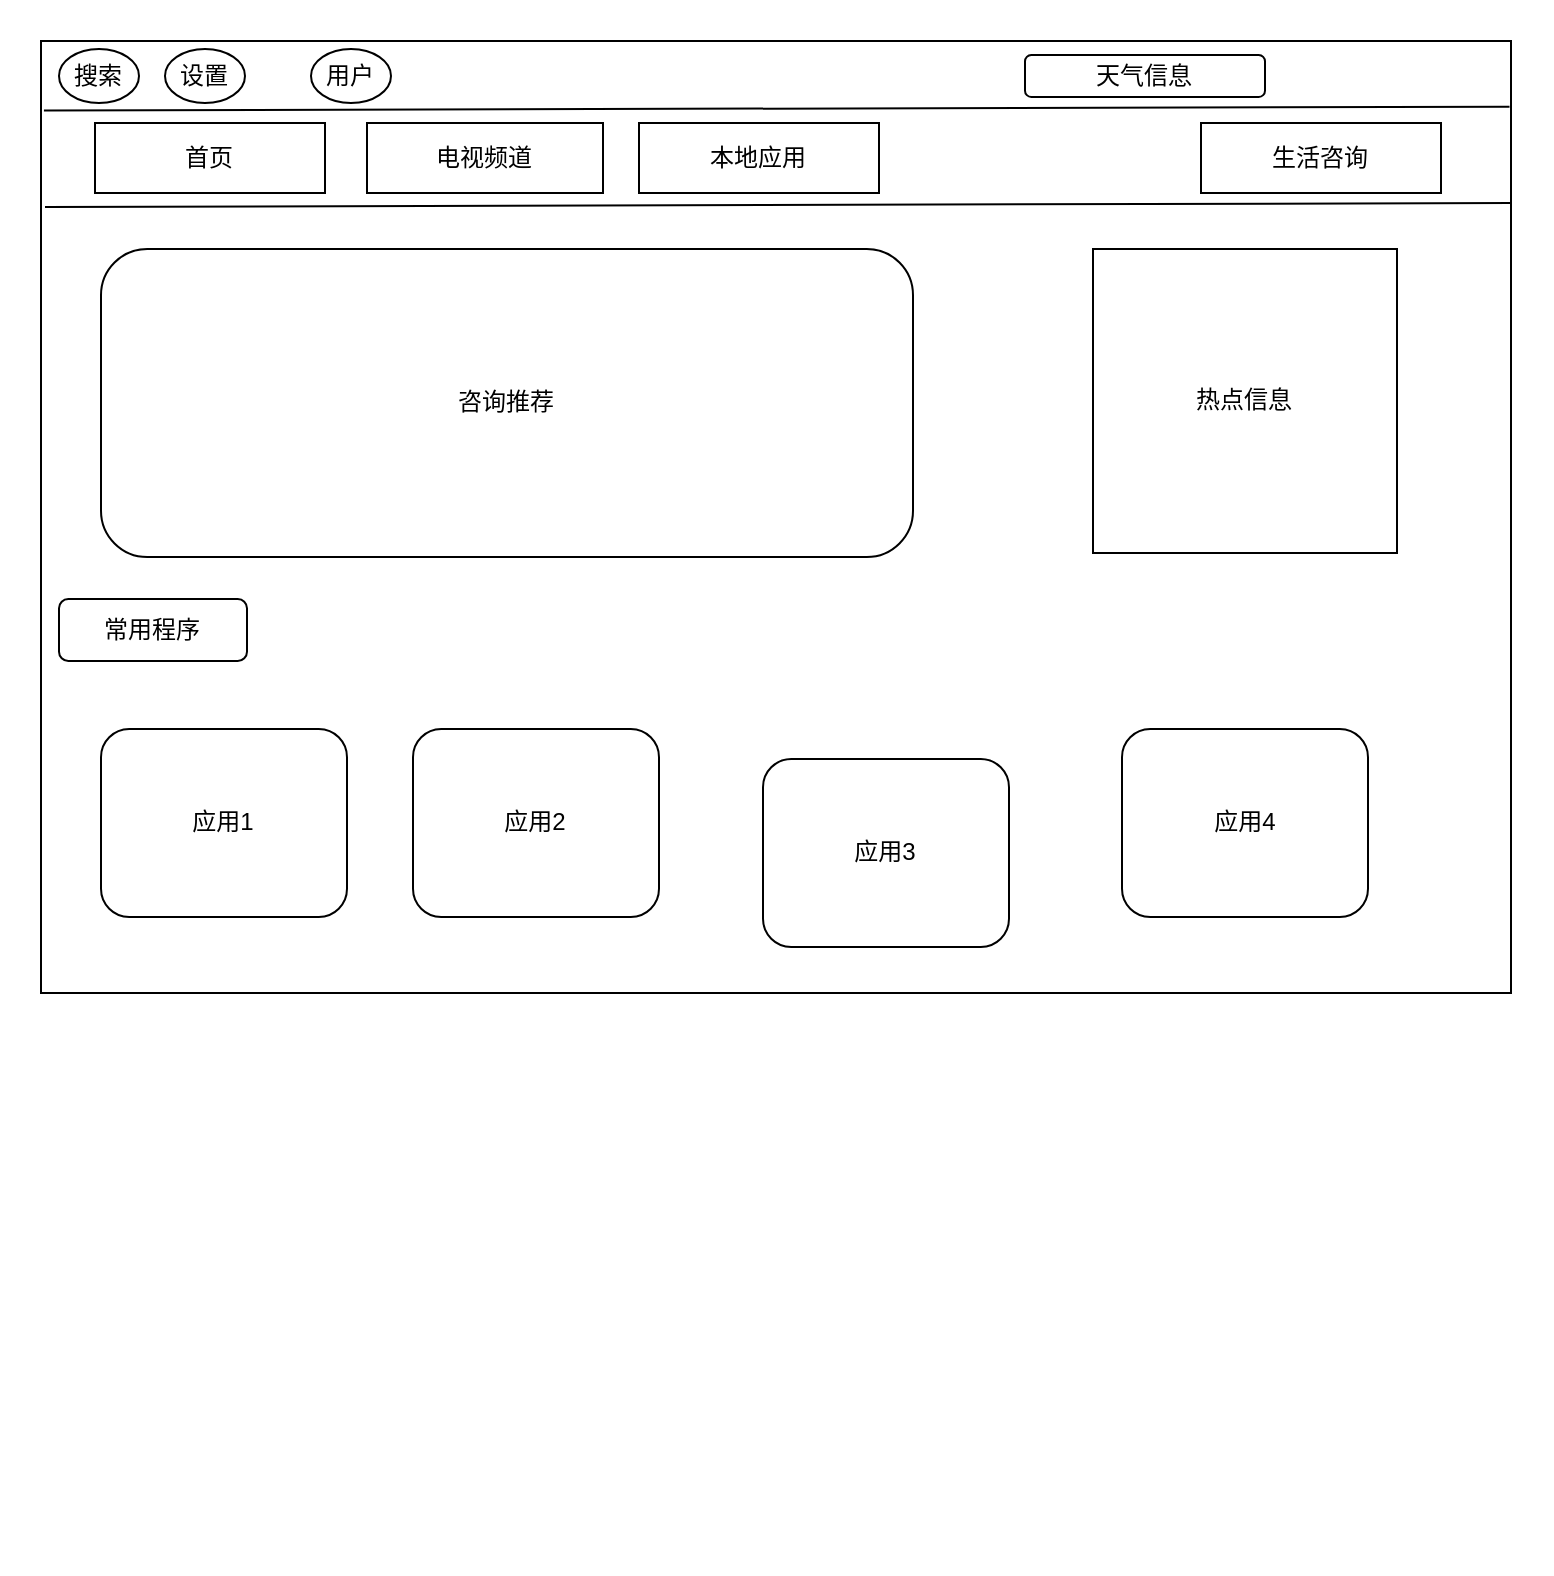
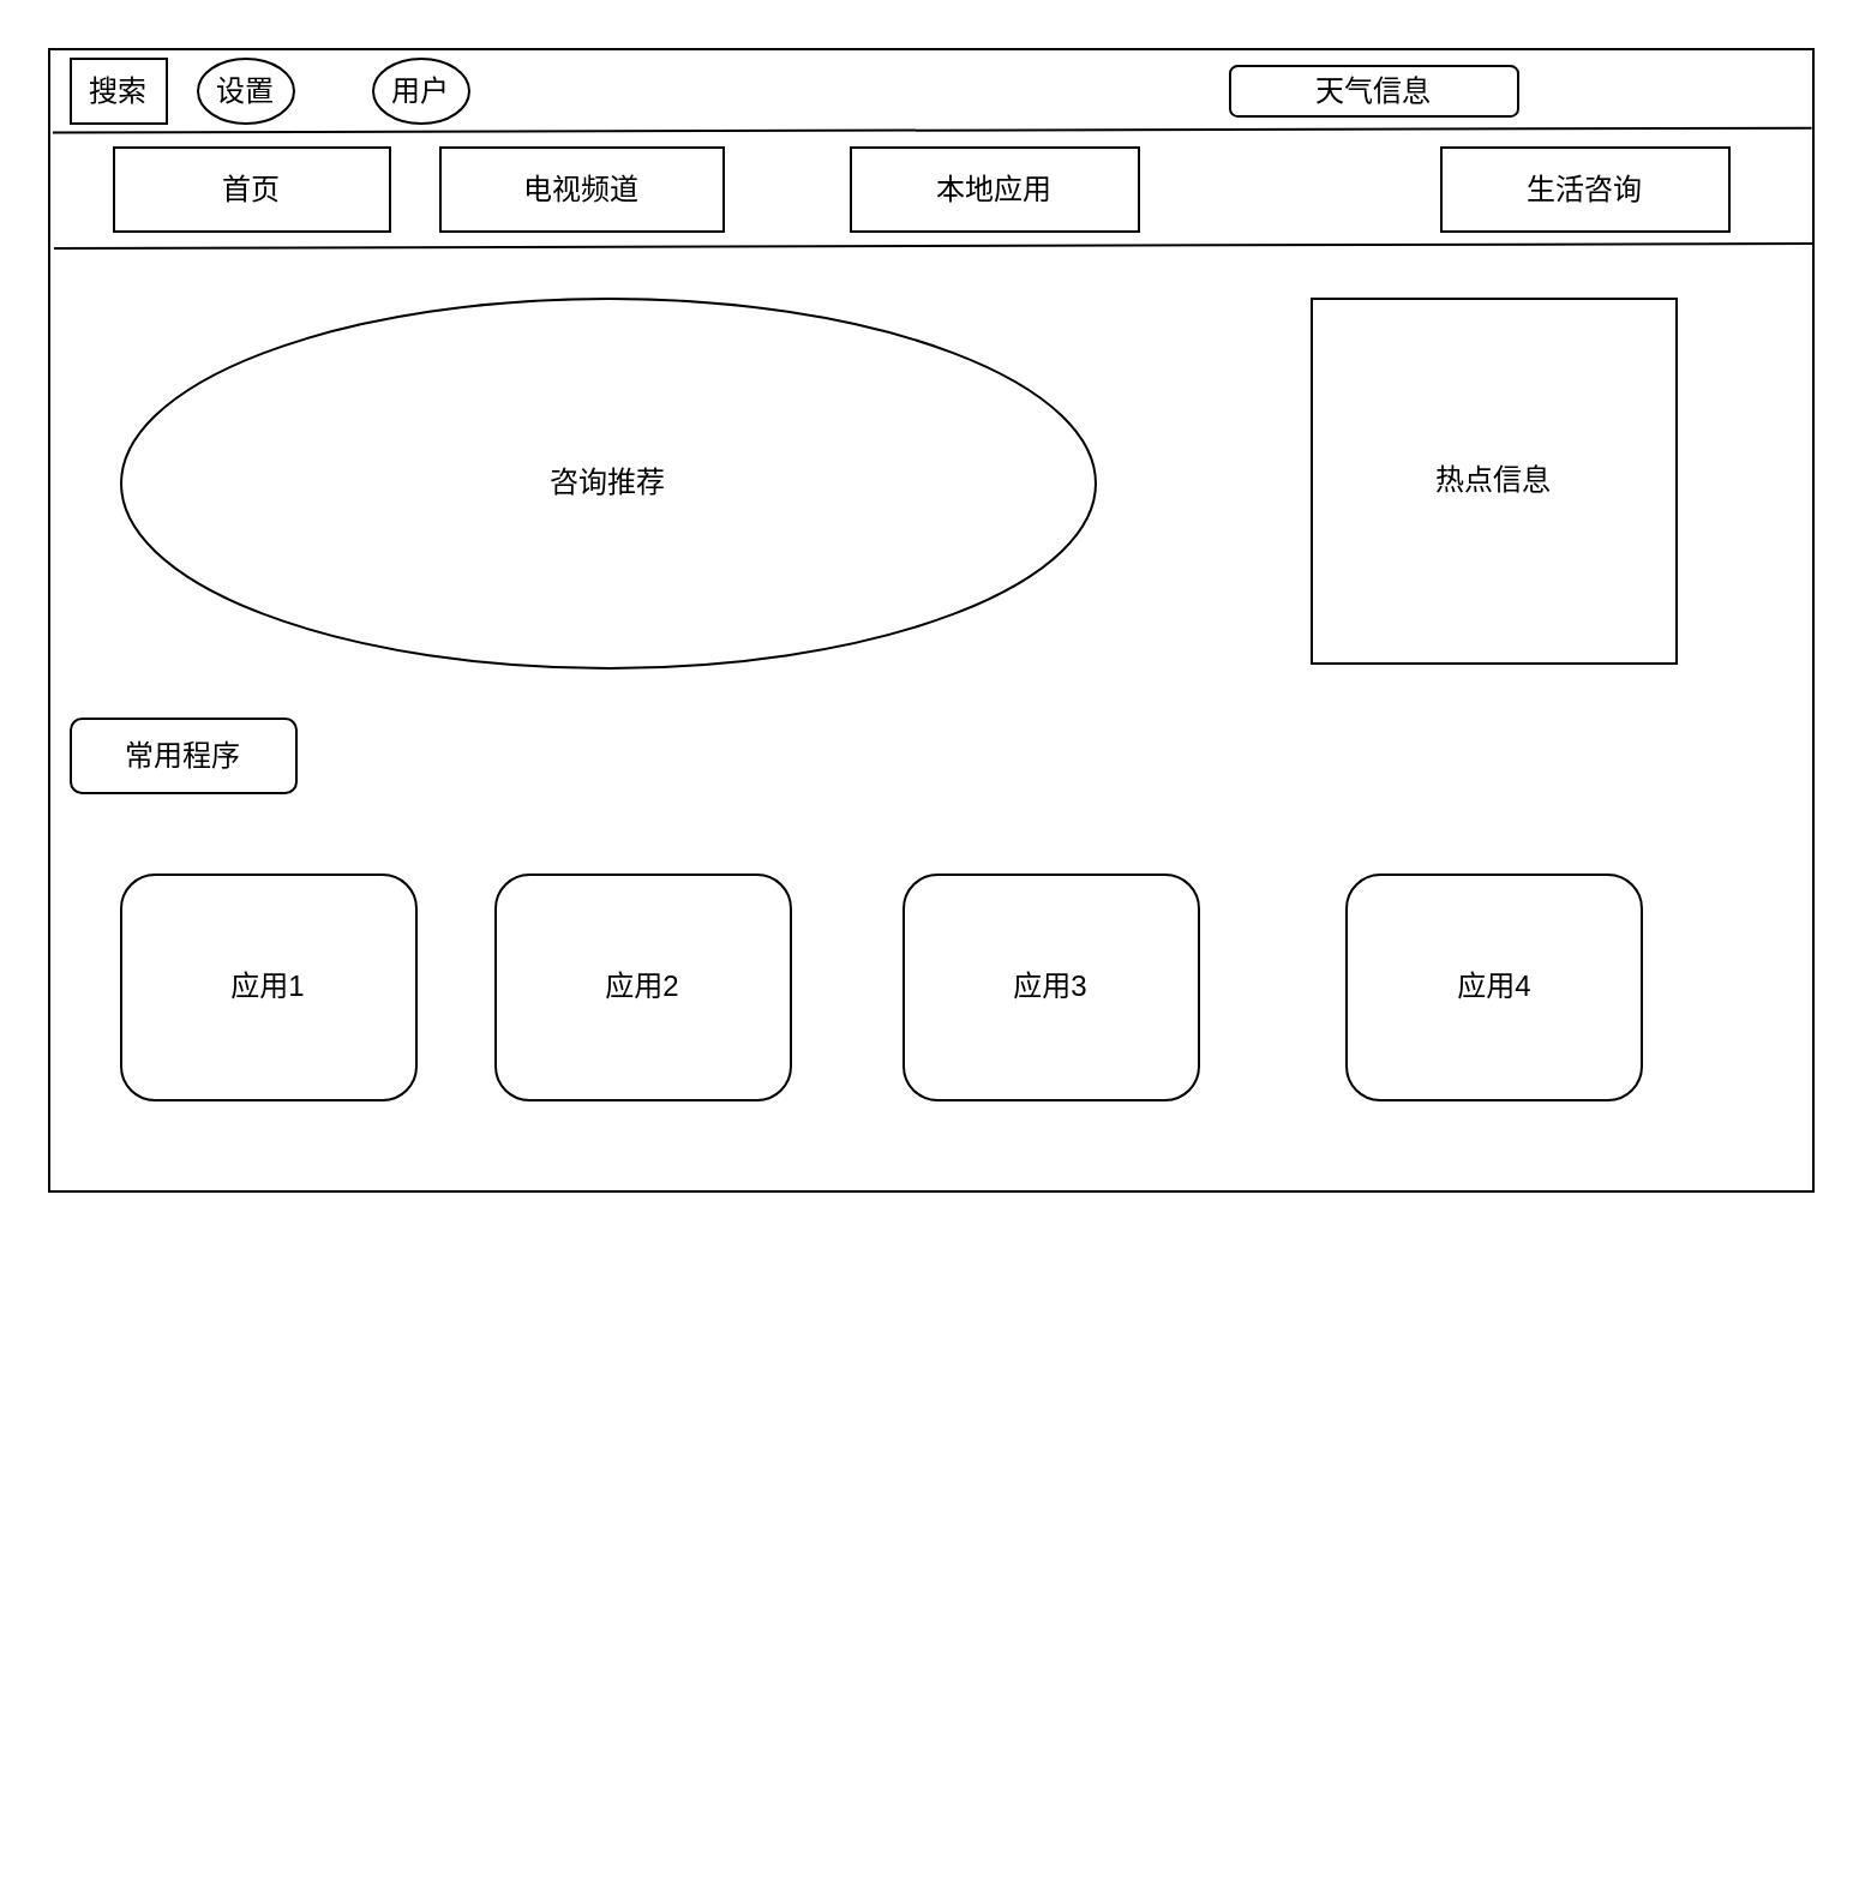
- <mxCell id="8" value="搜索" style="ellipse;whiteSpace=wrap;html=1;" vertex="1" parent="1"><mxGeometry x="29" y="24" width="40" height="27" as="geometry" /></mxCell>
+ <mxCell id="8" value="搜索" style="whiteSpace=wrap;html=1;rounded=0;" vertex="1" parent="1"><mxGeometry x="29" y="24" width="40" height="27" as="geometry" /></mxCell>
- <mxCell id="6" value="本地应用" style="rounded=0;whiteSpace=wrap;html=1;" vertex="1" parent="1"><mxGeometry x="319" y="61" width="120" height="35" as="geometry" /></mxCell>
+ <mxCell id="6" value="本地应用" style="rounded=0;whiteSpace=wrap;html=1;" vertex="1" parent="1"><mxGeometry x="354" y="61" width="120" height="35" as="geometry" /></mxCell>
- <mxCell id="14" value="咨询推荐" style="rounded=1;whiteSpace=wrap;html=1;" vertex="1" parent="1"><mxGeometry x="50" y="124" width="406" height="154" as="geometry" /></mxCell>
+ <mxCell id="14" value="咨询推荐" style="ellipse;whiteSpace=wrap;html=1;" vertex="1" parent="1"><mxGeometry x="50" y="124" width="406" height="154" as="geometry" /></mxCell>
- <mxCell id="19" value="应用3" style="rounded=1;whiteSpace=wrap;html=1;" vertex="1" parent="1"><mxGeometry x="381" y="379" width="123" height="94" as="geometry" /></mxCell>
+ <mxCell id="19" value="应用3" style="rounded=1;whiteSpace=wrap;html=1;" vertex="1" parent="1"><mxGeometry x="376" y="364" width="123" height="94" as="geometry" /></mxCell>
